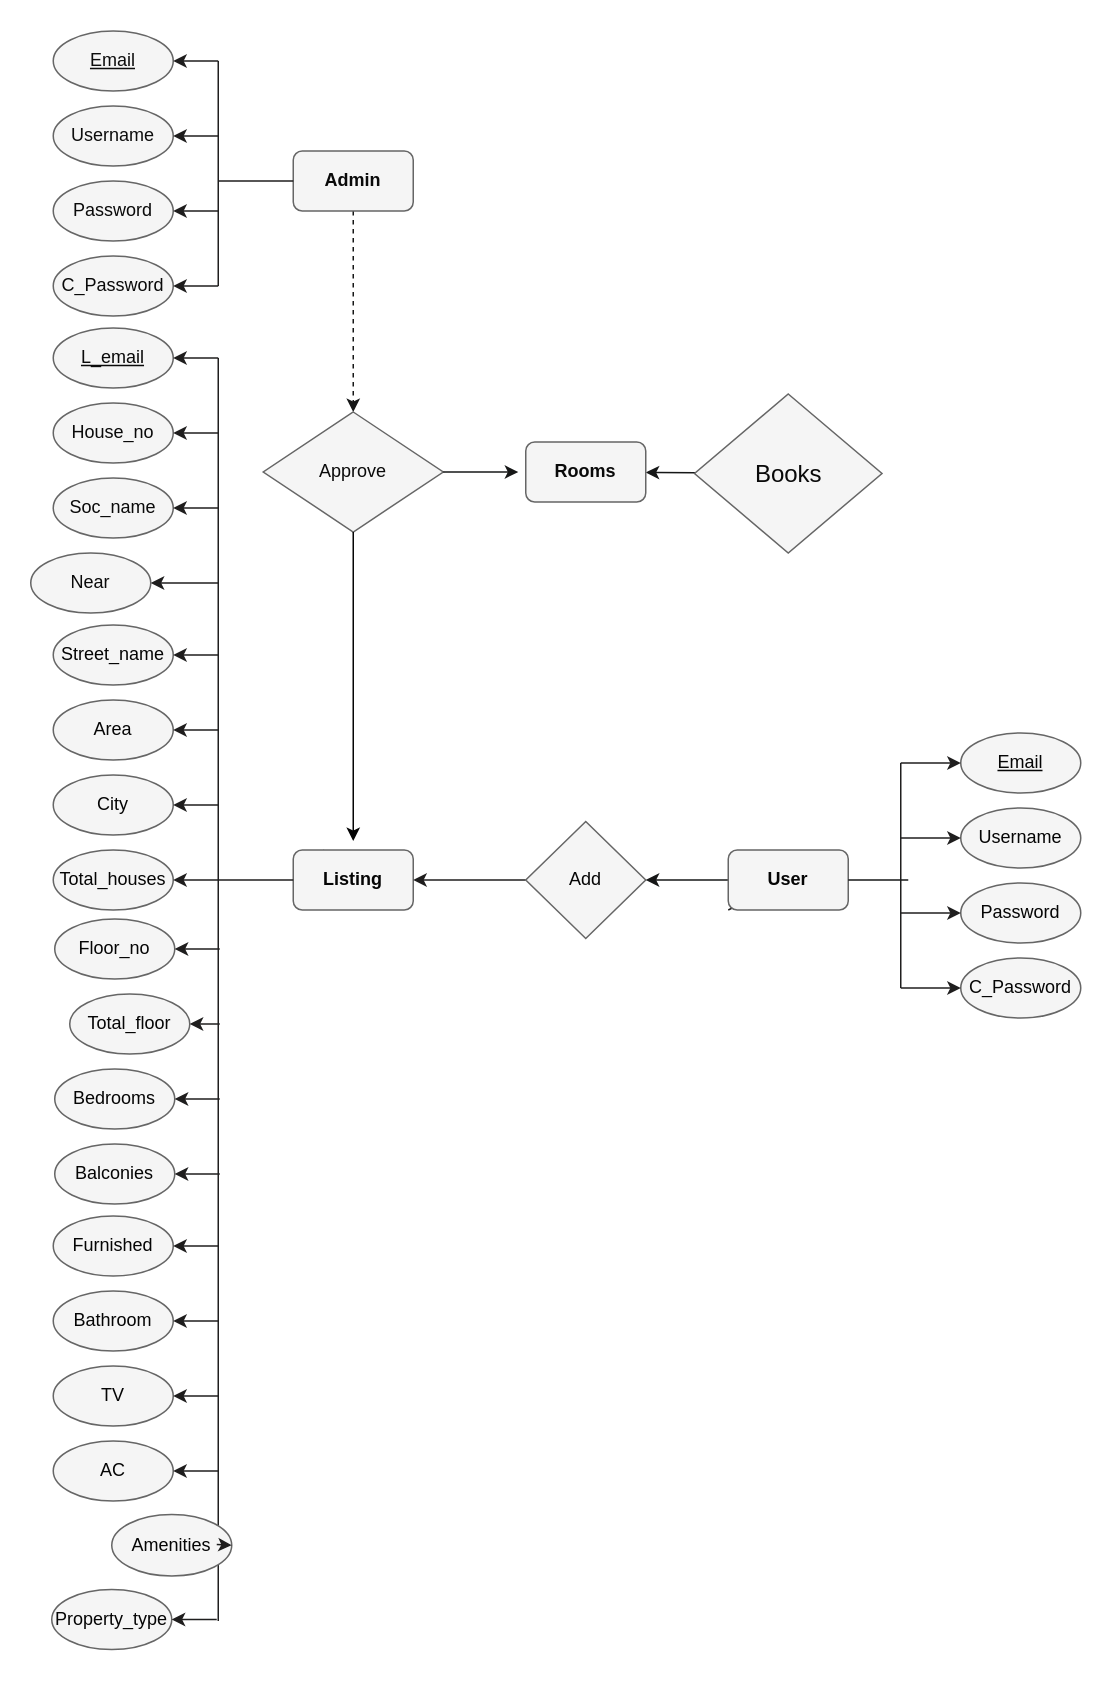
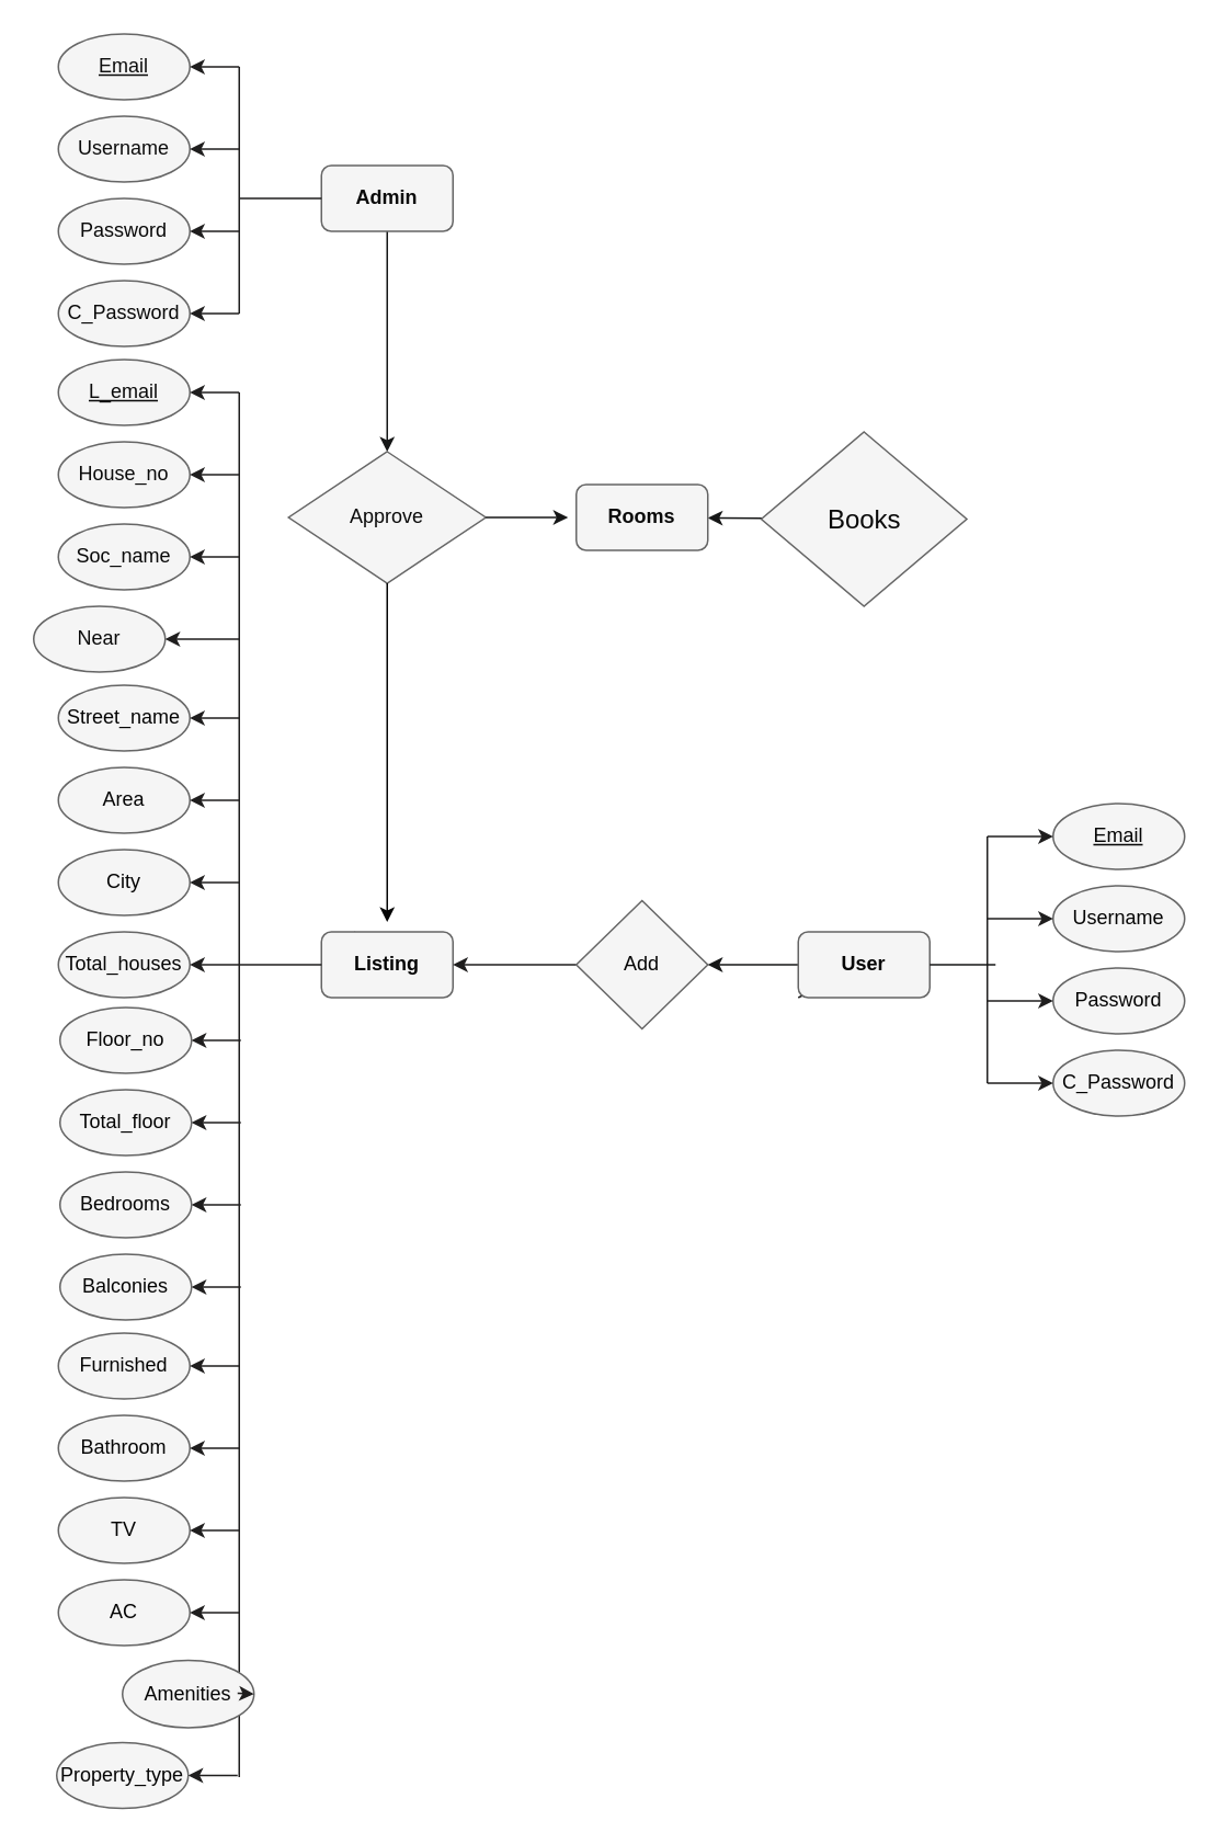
- <mxCell id="2" style="edgeStyle=none;html=1;entryX=0.5;entryY=0;entryDx=0;entryDy=0;strokeColor=#161717;exitX=0.5;exitY=1;exitDx=0;exitDy=0;dashed=1;" parent="1" source="3" target="68" edge="1"><mxGeometry relative="1" as="geometry"><mxPoint x="285" y="110" as="sourcePoint" /></mxGeometry></mxCell>
+ <mxCell id="2" style="edgeStyle=none;html=1;entryX=0.5;entryY=0;entryDx=0;entryDy=0;strokeColor=#161717;exitX=0.5;exitY=1;exitDx=0;exitDy=0;" parent="1" source="3" target="68" edge="1"><mxGeometry relative="1" as="geometry"><mxPoint x="285" y="110" as="sourcePoint" /></mxGeometry></mxCell>
- <mxCell id="35" value="Total_floor" style="ellipse;whiteSpace=wrap;html=1;strokeColor=#666666;fillColor=#f5f5f5;gradientColor=none;fontColor=#050505;" parent="1" vertex="1"><mxGeometry x="46" y="662" width="80" height="40" as="geometry" /></mxCell>
+ <mxCell id="35" value="Total_floor" style="ellipse;whiteSpace=wrap;html=1;strokeColor=#666666;fillColor=#f5f5f5;gradientColor=none;fontColor=#050505;" parent="1" vertex="1"><mxGeometry x="36" y="662" width="80" height="40" as="geometry" /></mxCell>
